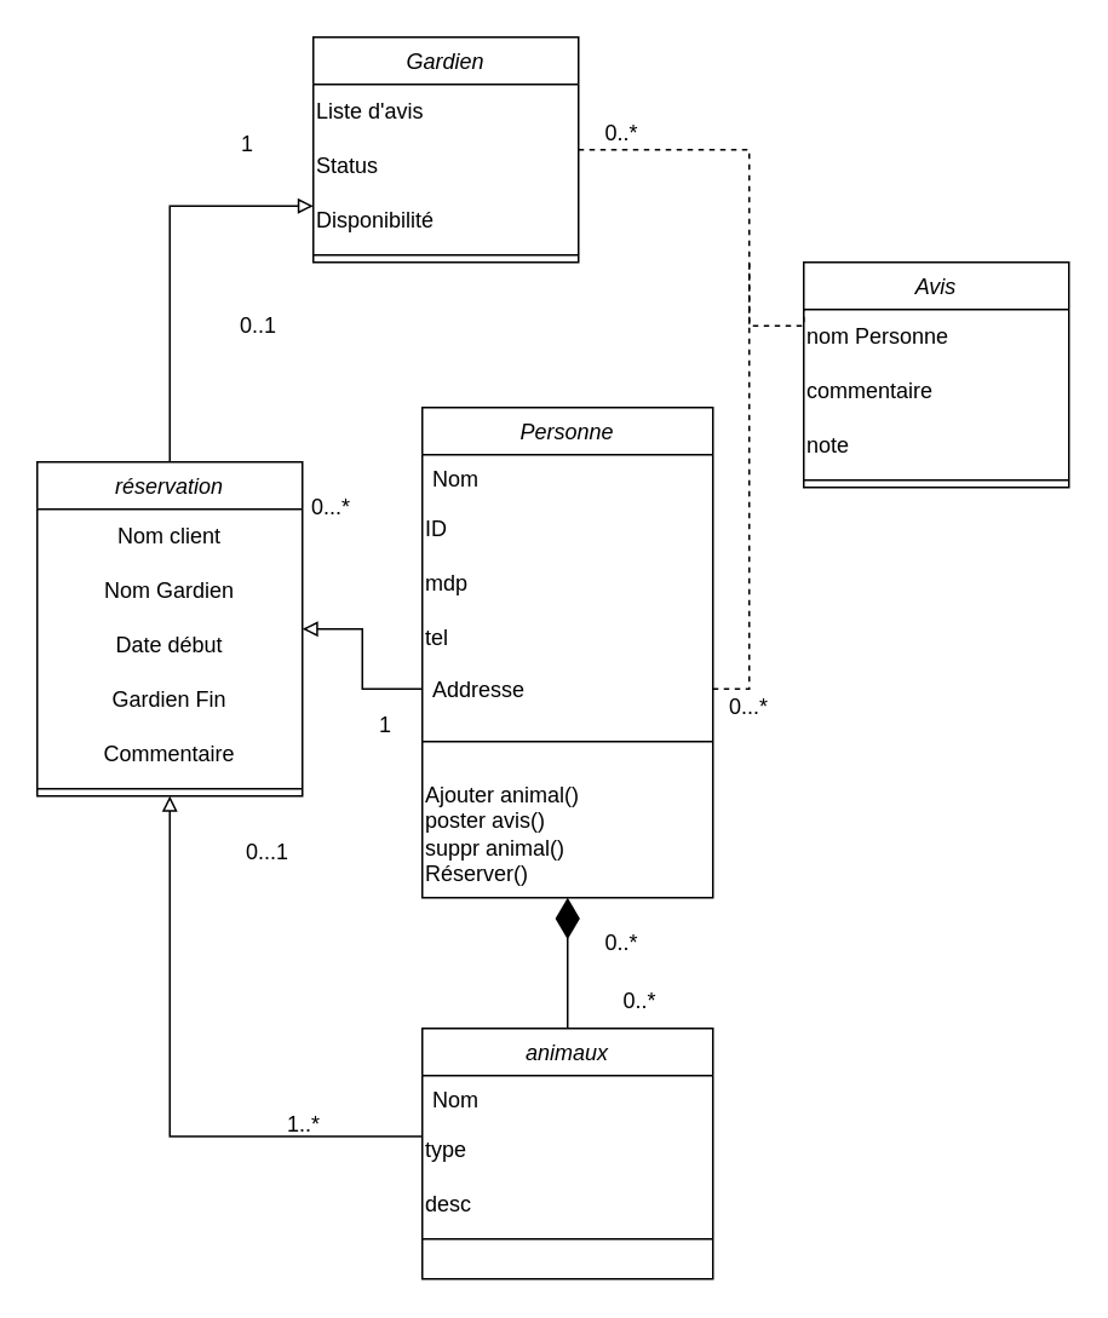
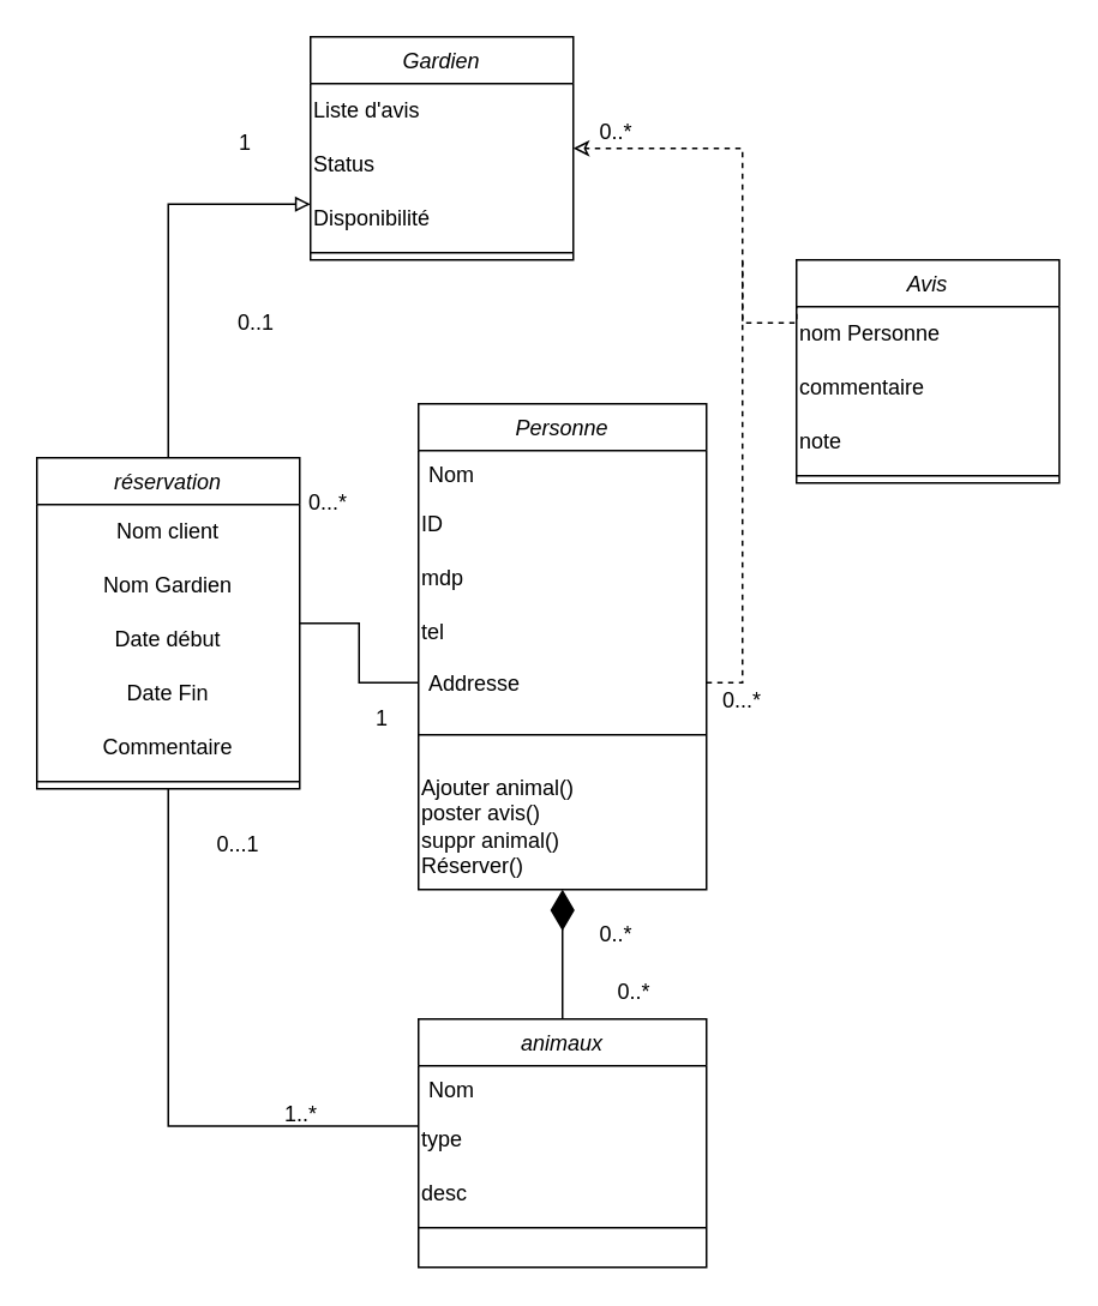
- <mxCell id="39" style="edgeStyle=orthogonalEdgeStyle;rounded=0;orthogonalLoop=1;jettySize=auto;html=1;exitX=1;exitY=0.5;exitDx=0;exitDy=0;entryX=1;entryY=0.5;entryDx=0;entryDy=0;startArrow=none;startFill=0;endArrow=none;endFill=0;endSize=6;dashed=1;" edge="1" parent="1" source="8" target="20"><mxGeometry relative="1" as="geometry" /></mxCell>
+ <mxCell id="39" style="edgeStyle=orthogonalEdgeStyle;rounded=0;orthogonalLoop=1;jettySize=auto;html=1;exitX=1;exitY=0.5;exitDx=0;exitDy=0;entryX=1;entryY=0.5;entryDx=0;entryDy=0;startArrow=none;startFill=0;endArrow=classic;endFill=0;endSize=6;dashed=1;" edge="1" parent="1" source="8" target="20"><mxGeometry relative="1" as="geometry" /></mxCell>
- <mxCell id="2" style="edgeStyle=orthogonalEdgeStyle;rounded=0;orthogonalLoop=1;jettySize=auto;html=1;exitX=0;exitY=0.5;exitDx=0;exitDy=0;entryX=1;entryY=0.5;entryDx=0;entryDy=0;startArrow=none;startFill=0;endArrow=block;endFill=0;endSize=6;" edge="1" parent="1" source="8" target="26"><mxGeometry relative="1" as="geometry" /></mxCell>
+ <mxCell id="2" style="edgeStyle=orthogonalEdgeStyle;rounded=0;orthogonalLoop=1;jettySize=auto;html=1;exitX=0;exitY=0.5;exitDx=0;exitDy=0;entryX=1;entryY=0.5;entryDx=0;entryDy=0;startArrow=none;startFill=0;endArrow=none;endFill=0;endSize=6;" edge="1" parent="1" source="8" target="26"><mxGeometry relative="1" as="geometry" /></mxCell>
- <mxCell id="30" value="Gardien Fin" style="text;html=1;strokeColor=none;fillColor=none;align=center;verticalAlign=middle;whiteSpace=wrap;rounded=0;" vertex="1" parent="26"><mxGeometry y="116" width="146" height="30" as="geometry" /></mxCell>
+ <mxCell id="30" value="Date Fin" style="text;html=1;strokeColor=none;fillColor=none;align=center;verticalAlign=middle;whiteSpace=wrap;rounded=0;" vertex="1" parent="26"><mxGeometry y="116" width="146" height="30" as="geometry" /></mxCell>
- <mxCell id="12" style="edgeStyle=orthogonalEdgeStyle;rounded=0;orthogonalLoop=1;jettySize=auto;html=1;exitX=0;exitY=0.25;exitDx=0;exitDy=0;entryX=0.5;entryY=1;entryDx=0;entryDy=0;startArrow=none;startFill=0;endArrow=block;endFill=0;endSize=6;" edge="1" parent="1" source="15" target="26"><mxGeometry relative="1" as="geometry" /></mxCell>
+ <mxCell id="12" style="edgeStyle=orthogonalEdgeStyle;rounded=0;orthogonalLoop=1;jettySize=auto;html=1;exitX=0;exitY=0.25;exitDx=0;exitDy=0;entryX=0.5;entryY=1;entryDx=0;entryDy=0;startArrow=none;startFill=0;endArrow=none;endFill=0;endSize=6;" edge="1" parent="1" source="15" target="26"><mxGeometry relative="1" as="geometry" /></mxCell>
- <mxCell id="37" value="0...1" style="text;html=1;strokeColor=none;fillColor=none;align=center;verticalAlign=middle;whiteSpace=wrap;rounded=0;" vertex="1" parent="1"><mxGeometry x="117" y="454" width="60" height="30" as="geometry" /></mxCell>
+ <mxCell id="37" value="0...1" style="text;html=1;strokeColor=none;fillColor=none;align=center;verticalAlign=middle;whiteSpace=wrap;rounded=0;" vertex="1" parent="1"><mxGeometry x="102" y="454" width="60" height="30" as="geometry" /></mxCell>
